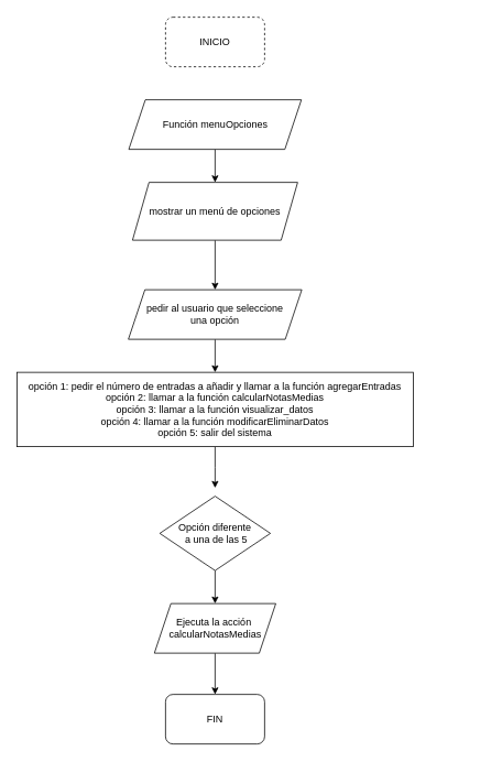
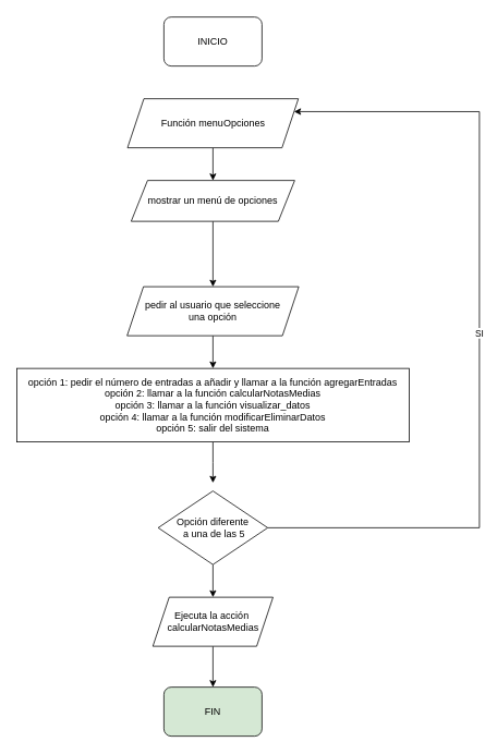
- <mxCell id="2" value="INICIO" style="rounded=1;whiteSpace=wrap;html=1;dashed=1;" parent="1" vertex="1"><mxGeometry x="200" y="20" width="120" height="60" as="geometry" /></mxCell>
+ <mxCell id="2" value="INICIO" style="rounded=1;whiteSpace=wrap;html=1;" parent="1" vertex="1"><mxGeometry x="200" y="20" width="120" height="60" as="geometry" /></mxCell>
- <mxCell id="6" value="&lt;font style=&quot;vertical-align: inherit;&quot;&gt;&lt;font style=&quot;vertical-align: inherit;&quot;&gt;mostrar un menú de opciones&lt;/font&gt;&lt;/font&gt;" style="shape=parallelogram;perimeter=parallelogramPerimeter;whiteSpace=wrap;html=1;fixedSize=1;" parent="1" vertex="1"><mxGeometry x="160" y="220" width="200" height="70" as="geometry" /></mxCell>
+ <mxCell id="6" value="&lt;font style=&quot;vertical-align: inherit;&quot;&gt;&lt;font style=&quot;vertical-align: inherit;&quot;&gt;mostrar un menú de opciones&lt;/font&gt;&lt;/font&gt;" style="shape=parallelogram;perimeter=parallelogramPerimeter;whiteSpace=wrap;html=1;fixedSize=1;" parent="1" vertex="1"><mxGeometry x="160" y="220" width="200" height="50" as="geometry" /></mxCell>
+ <mxCell id="12" value="SI" style="edgeStyle=orthogonalEdgeStyle;rounded=0;orthogonalLoop=1;jettySize=auto;html=1;entryX=1;entryY=0.25;entryDx=0;entryDy=0;" edge="1" parent="1" source="14" target="4"><mxGeometry relative="1" as="geometry"><mxPoint x="596" y="130" as="targetPoint" /><Array as="points"><mxPoint x="586" y="645" /><mxPoint x="586" y="136" /></Array></mxGeometry></mxCell>
- <mxCell id="11" value="&lt;font style=&quot;vertical-align: inherit;&quot;&gt;&lt;font style=&quot;vertical-align: inherit;&quot;&gt;FIN&lt;/font&gt;&lt;/font&gt;" style="rounded=1;whiteSpace=wrap;html=1;" parent="1" vertex="1"><mxGeometry x="200" y="840" width="120" height="60" as="geometry" /></mxCell>
+ <mxCell id="11" value="&lt;font style=&quot;vertical-align: inherit;&quot;&gt;&lt;font style=&quot;vertical-align: inherit;&quot;&gt;FIN&lt;/font&gt;&lt;/font&gt;" style="rounded=1;whiteSpace=wrap;html=1;fillColor=#d5e8d4;" parent="1" vertex="1"><mxGeometry x="200" y="840" width="120" height="60" as="geometry" /></mxCell>
